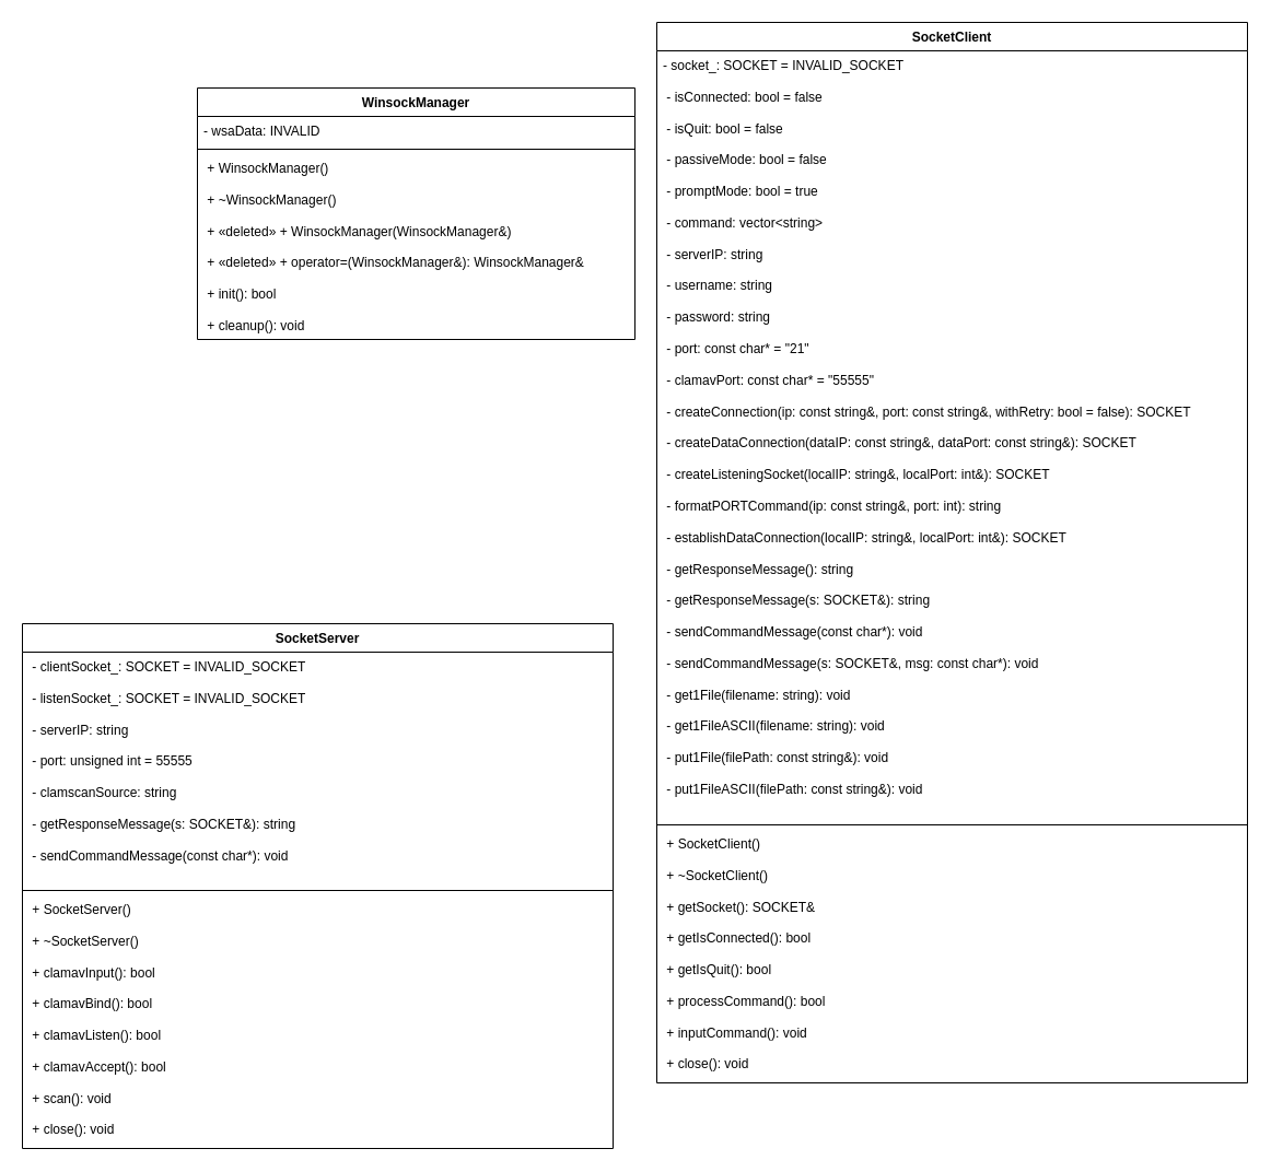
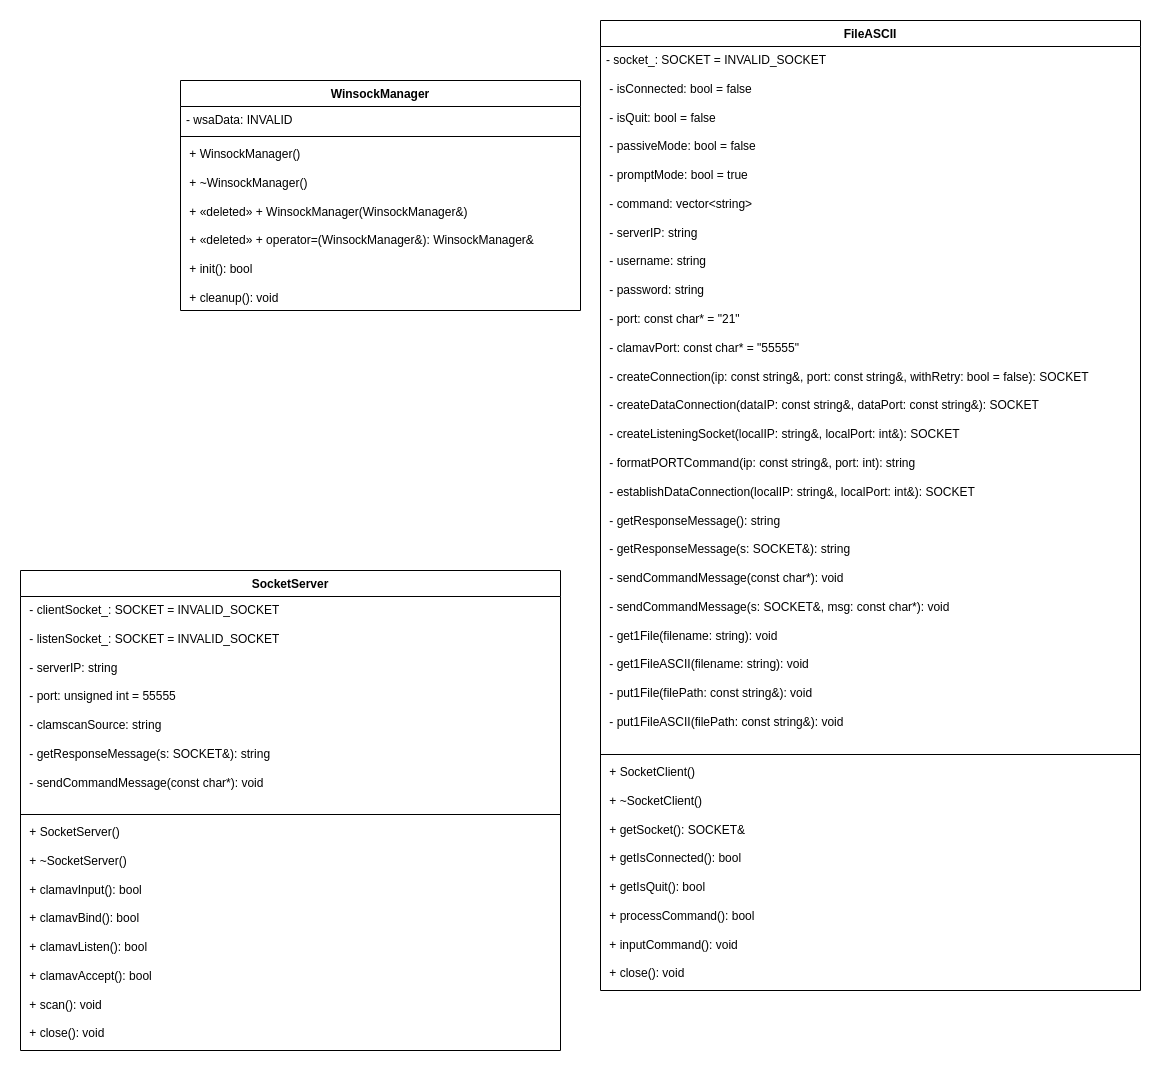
- <mxCell id="6" value="SocketClient" style="swimlane;fontStyle=1;align=center;verticalAlign=top;childLayout=stackLayout;horizontal=1;startSize=26;horizontalStack=0;resizeParent=1;resizeParentMax=0;resizeLast=0;collapsible=1;marginBottom=0;whiteSpace=wrap;html=1;" vertex="1" parent="1"><mxGeometry x="600" y="20" width="540" height="970" as="geometry" /></mxCell>
+ <mxCell id="6" value="FileASCII" style="swimlane;fontStyle=1;align=center;verticalAlign=top;childLayout=stackLayout;horizontal=1;startSize=26;horizontalStack=0;resizeParent=1;resizeParentMax=0;resizeLast=0;collapsible=1;marginBottom=0;whiteSpace=wrap;html=1;" vertex="1" parent="1"><mxGeometry x="600" y="20" width="540" height="970" as="geometry" /></mxCell>
